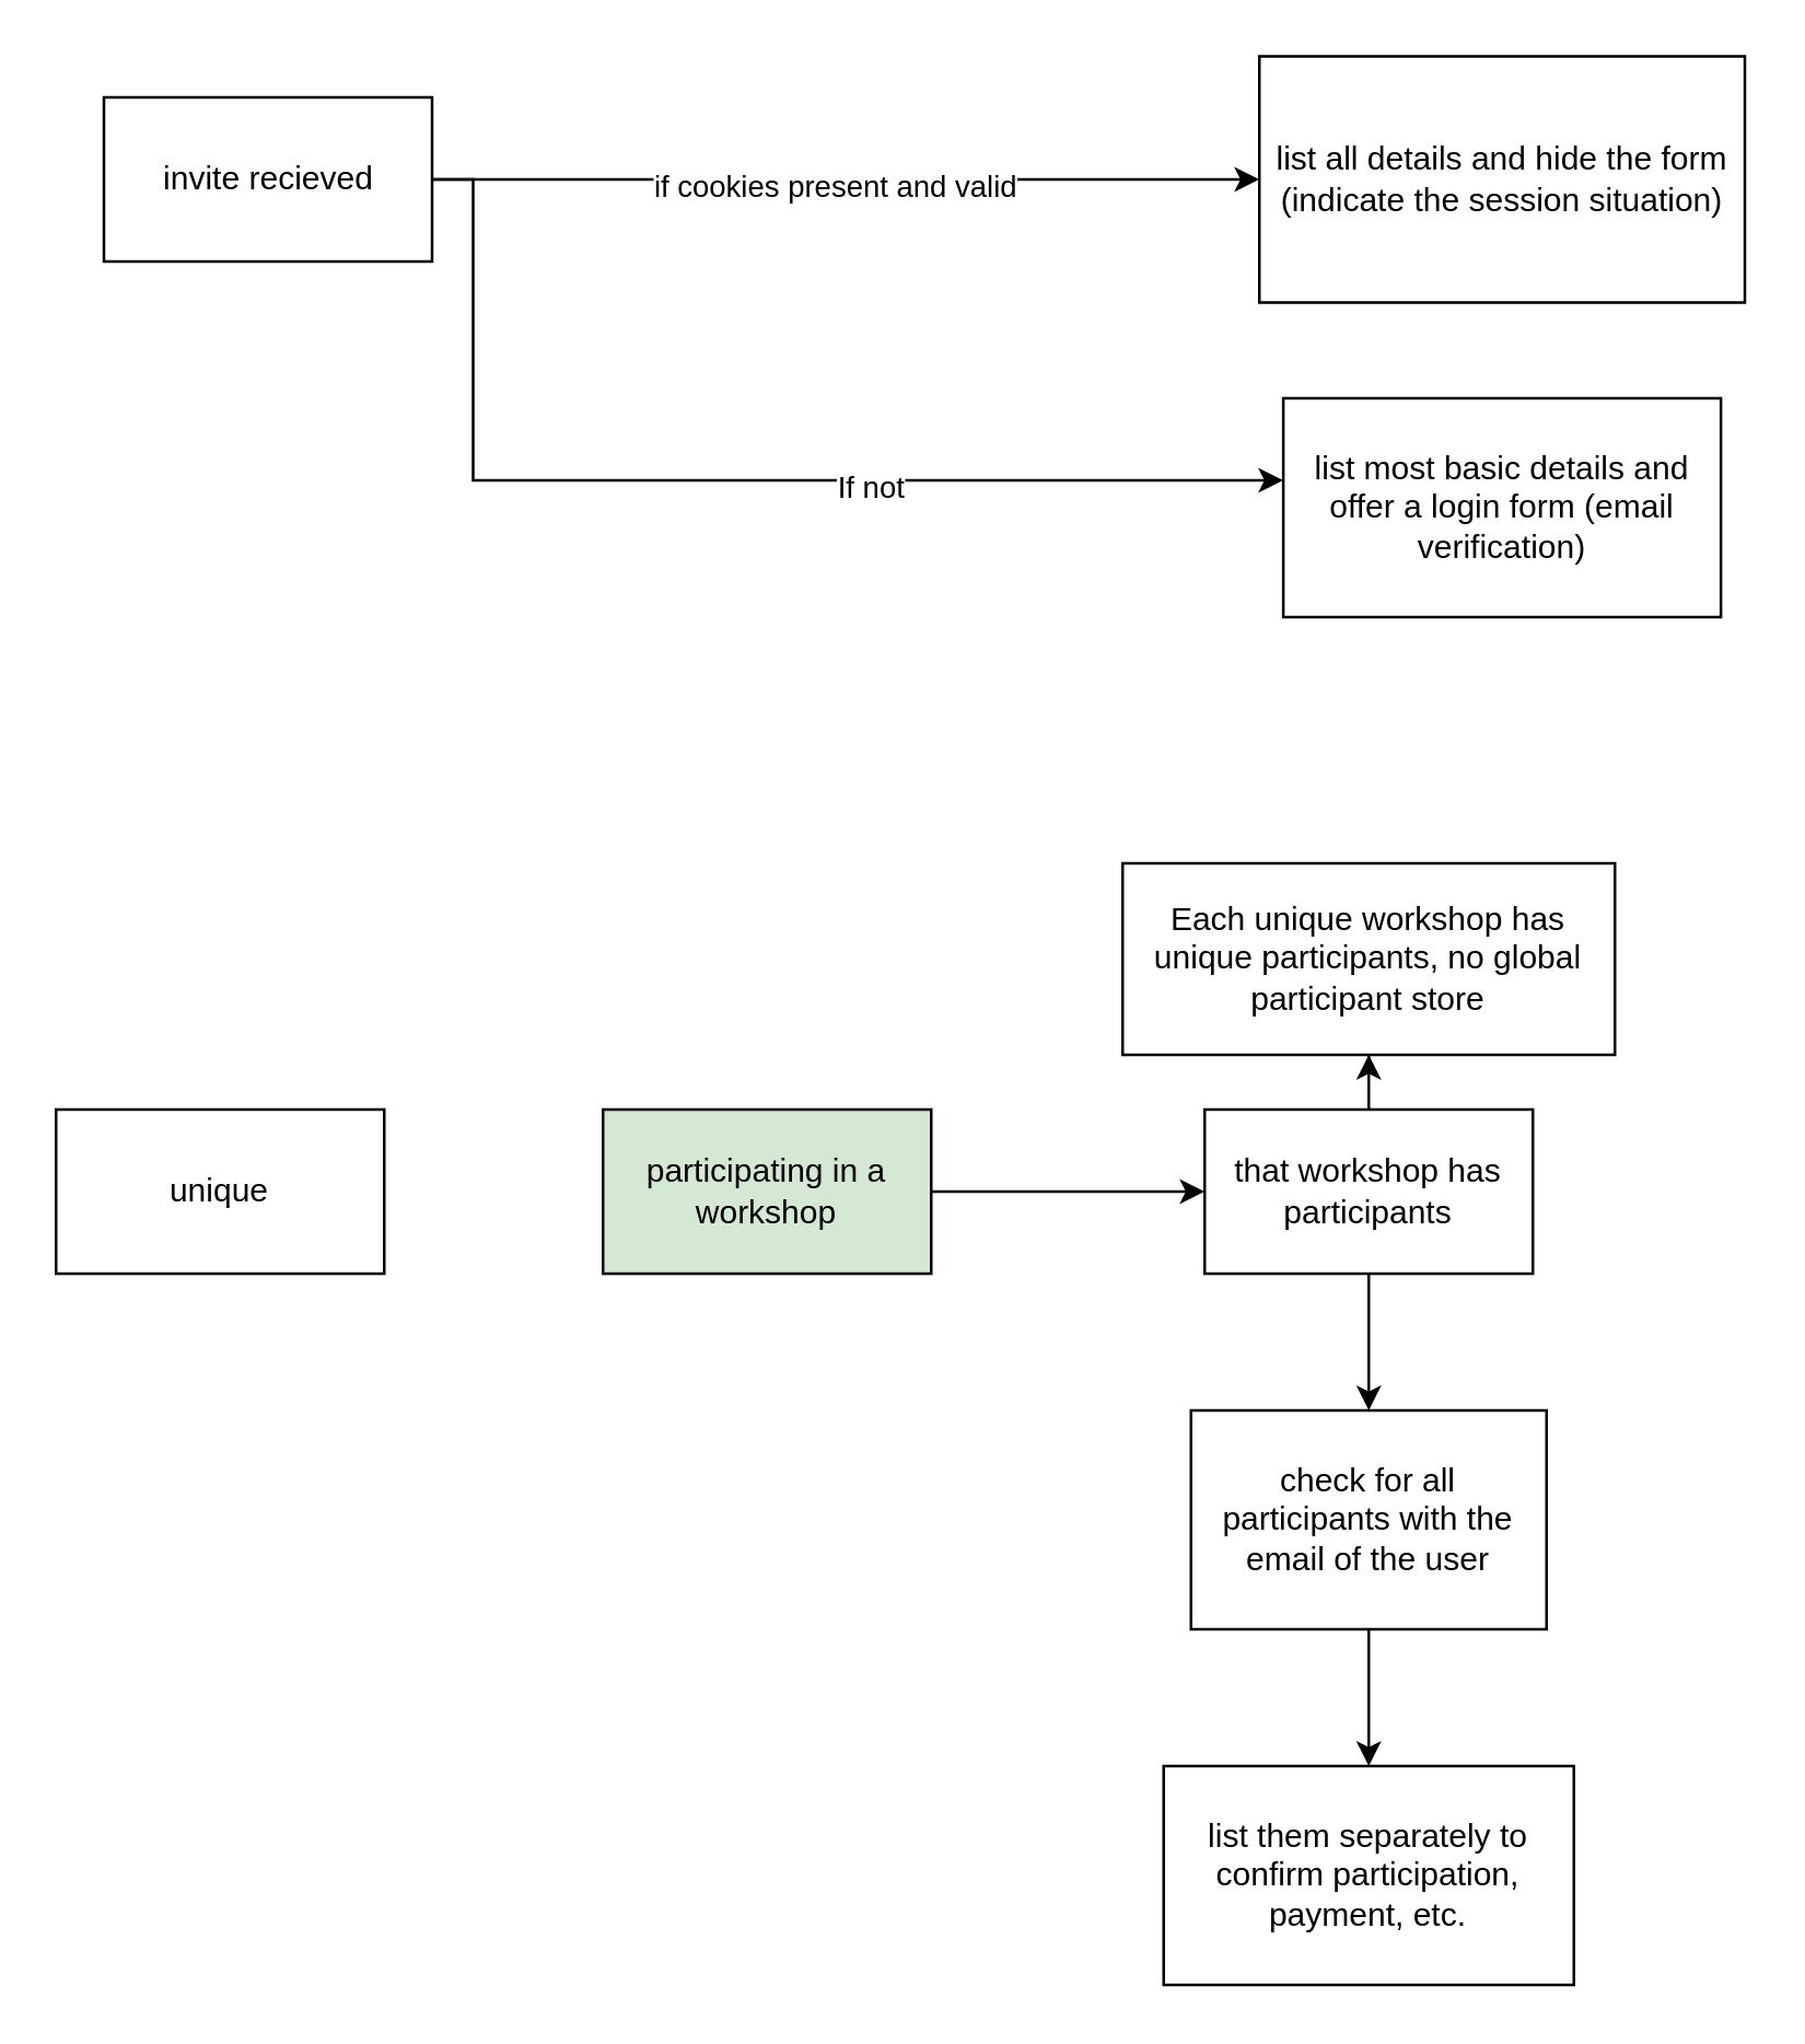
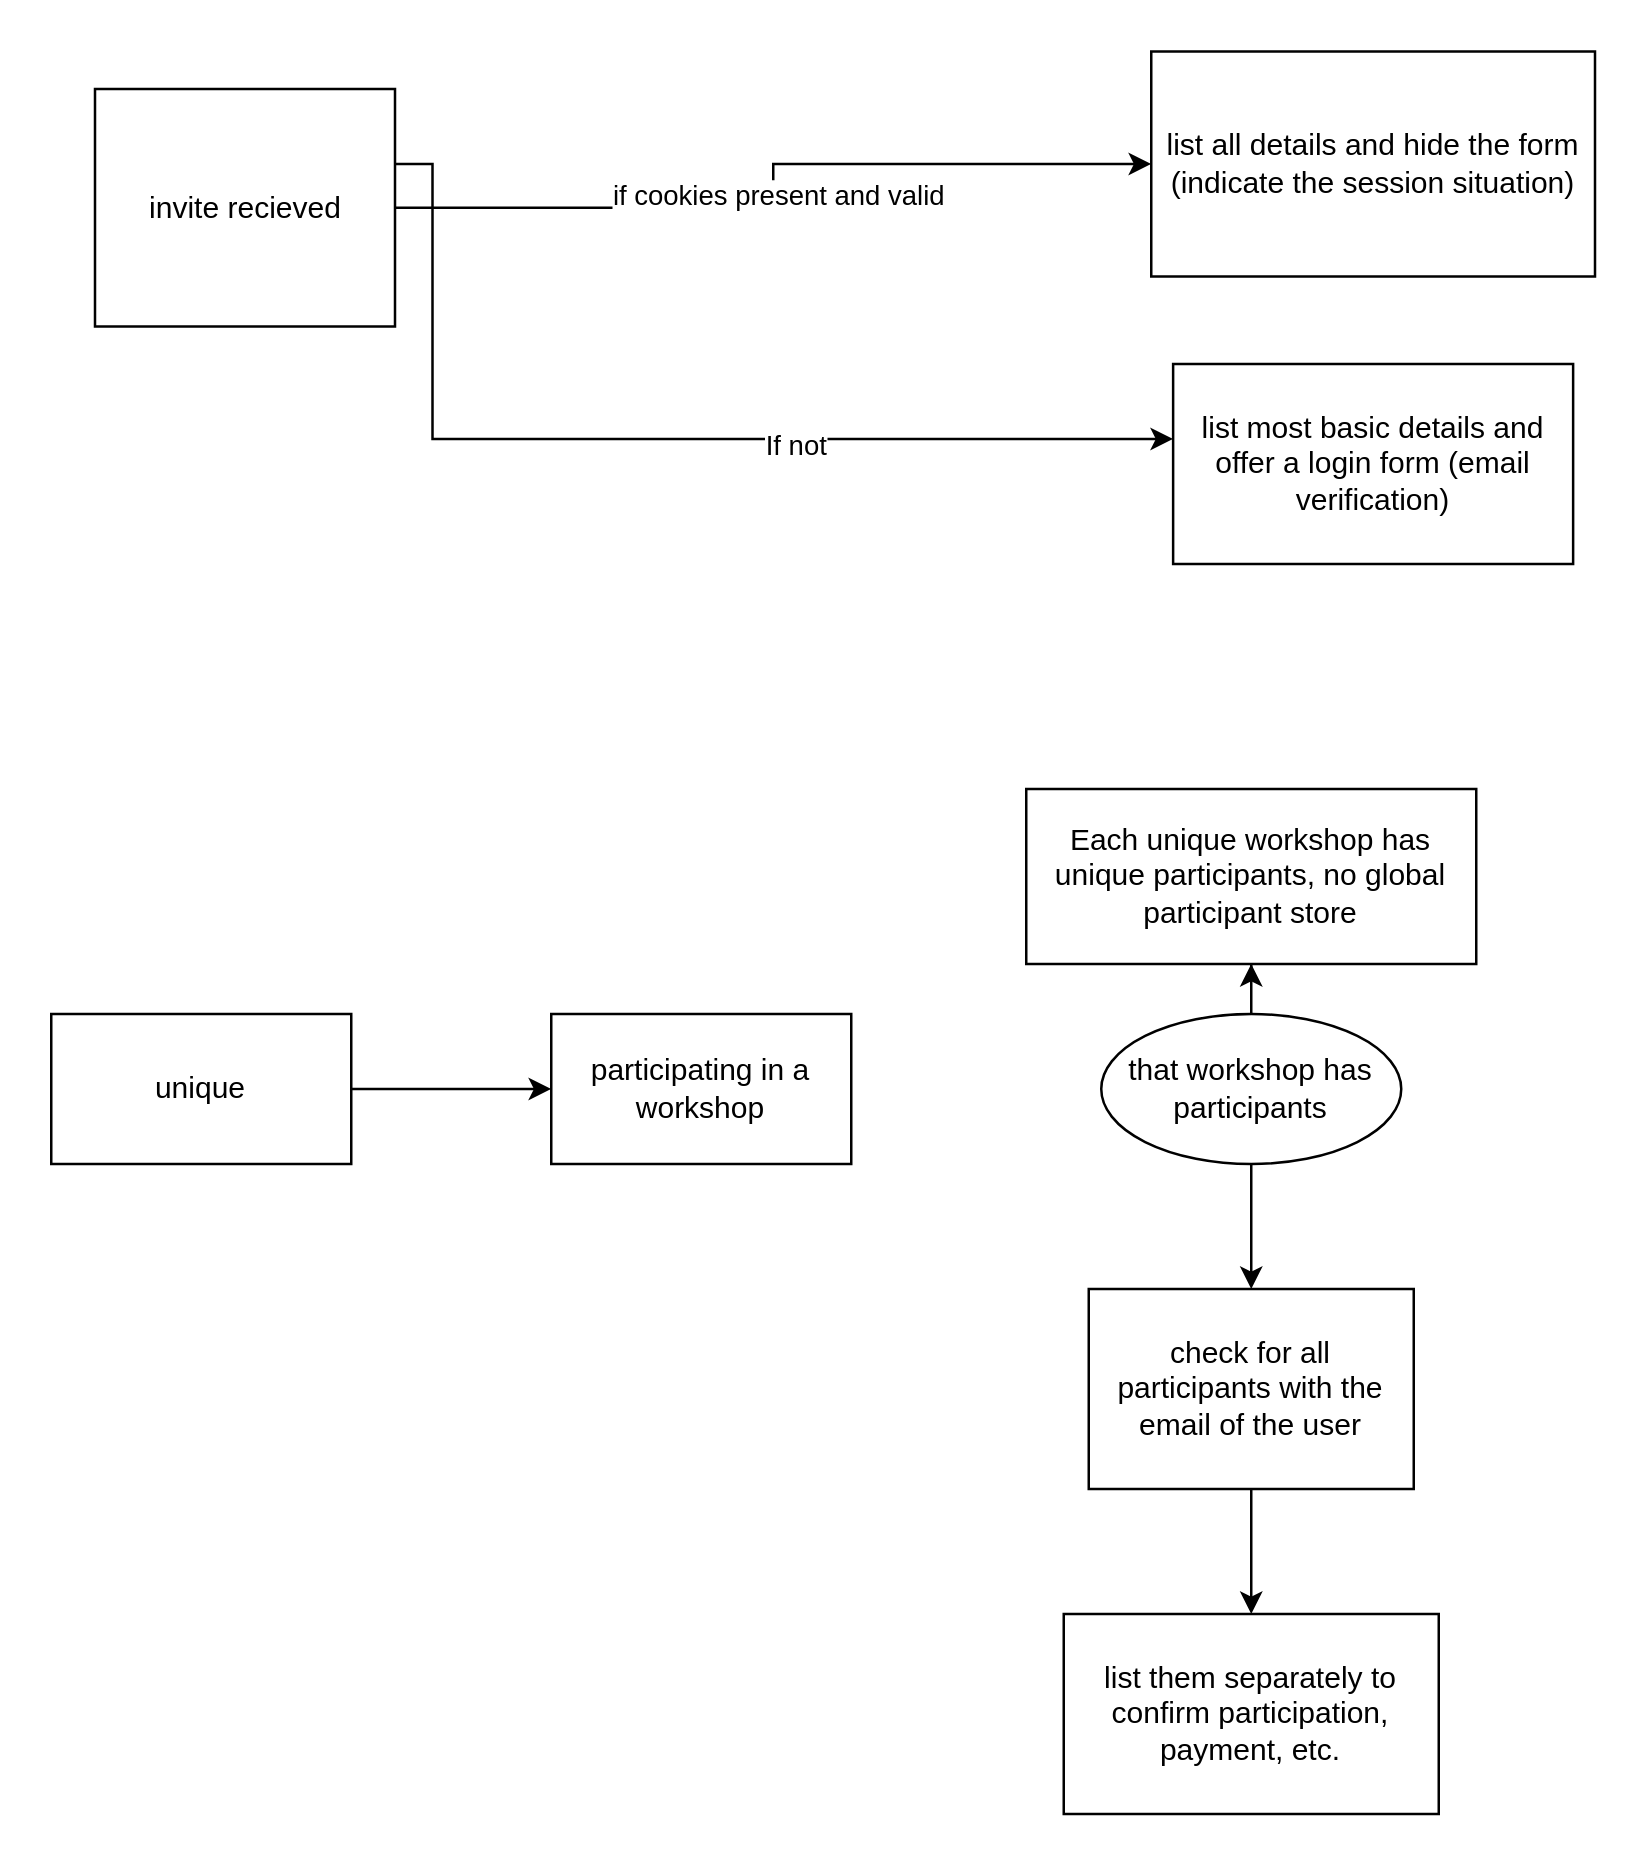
- <mxCell id="17" value="invite recieved" style="rounded=0;whiteSpace=wrap;html=1;" vertex="1" parent="1"><mxGeometry x="37.5" y="35" width="120" height="60" as="geometry" /></mxCell>
+ <mxCell id="17" value="invite recieved" style="rounded=0;whiteSpace=wrap;html=1;" vertex="1" parent="1"><mxGeometry x="37.5" y="35" width="120" height="95" as="geometry" /></mxCell>
+ <mxCell id="2" value="" style="edgeStyle=orthogonalEdgeStyle;rounded=0;orthogonalLoop=1;jettySize=auto;html=1;" parent="1" source="3" target="5" edge="1"><mxGeometry relative="1" as="geometry" /></mxCell>
- <mxCell id="5" value="participating in a workshop" style="whiteSpace=wrap;html=1;rounded=0;fillColor=#d5e8d4;" parent="1" vertex="1"><mxGeometry x="220" y="405" width="120" height="60" as="geometry" /></mxCell>
+ <mxCell id="5" value="participating in a workshop" style="whiteSpace=wrap;html=1;rounded=0;" parent="1" vertex="1"><mxGeometry x="220" y="405" width="120" height="60" as="geometry" /></mxCell>
- <mxCell id="4" value="" style="edgeStyle=orthogonalEdgeStyle;rounded=0;orthogonalLoop=1;jettySize=auto;html=1;" parent="1" source="5" target="8" edge="1"><mxGeometry relative="1" as="geometry" /></mxCell>
- <mxCell id="8" value="that workshop has participants" style="whiteSpace=wrap;html=1;rounded=0;" parent="1" vertex="1"><mxGeometry x="440" y="405" width="120" height="60" as="geometry" /></mxCell>
+ <mxCell id="8" value="that workshop has participants" style="ellipse;whiteSpace=wrap;html=1;" parent="1" vertex="1"><mxGeometry x="440" y="405" width="120" height="60" as="geometry" /></mxCell>
